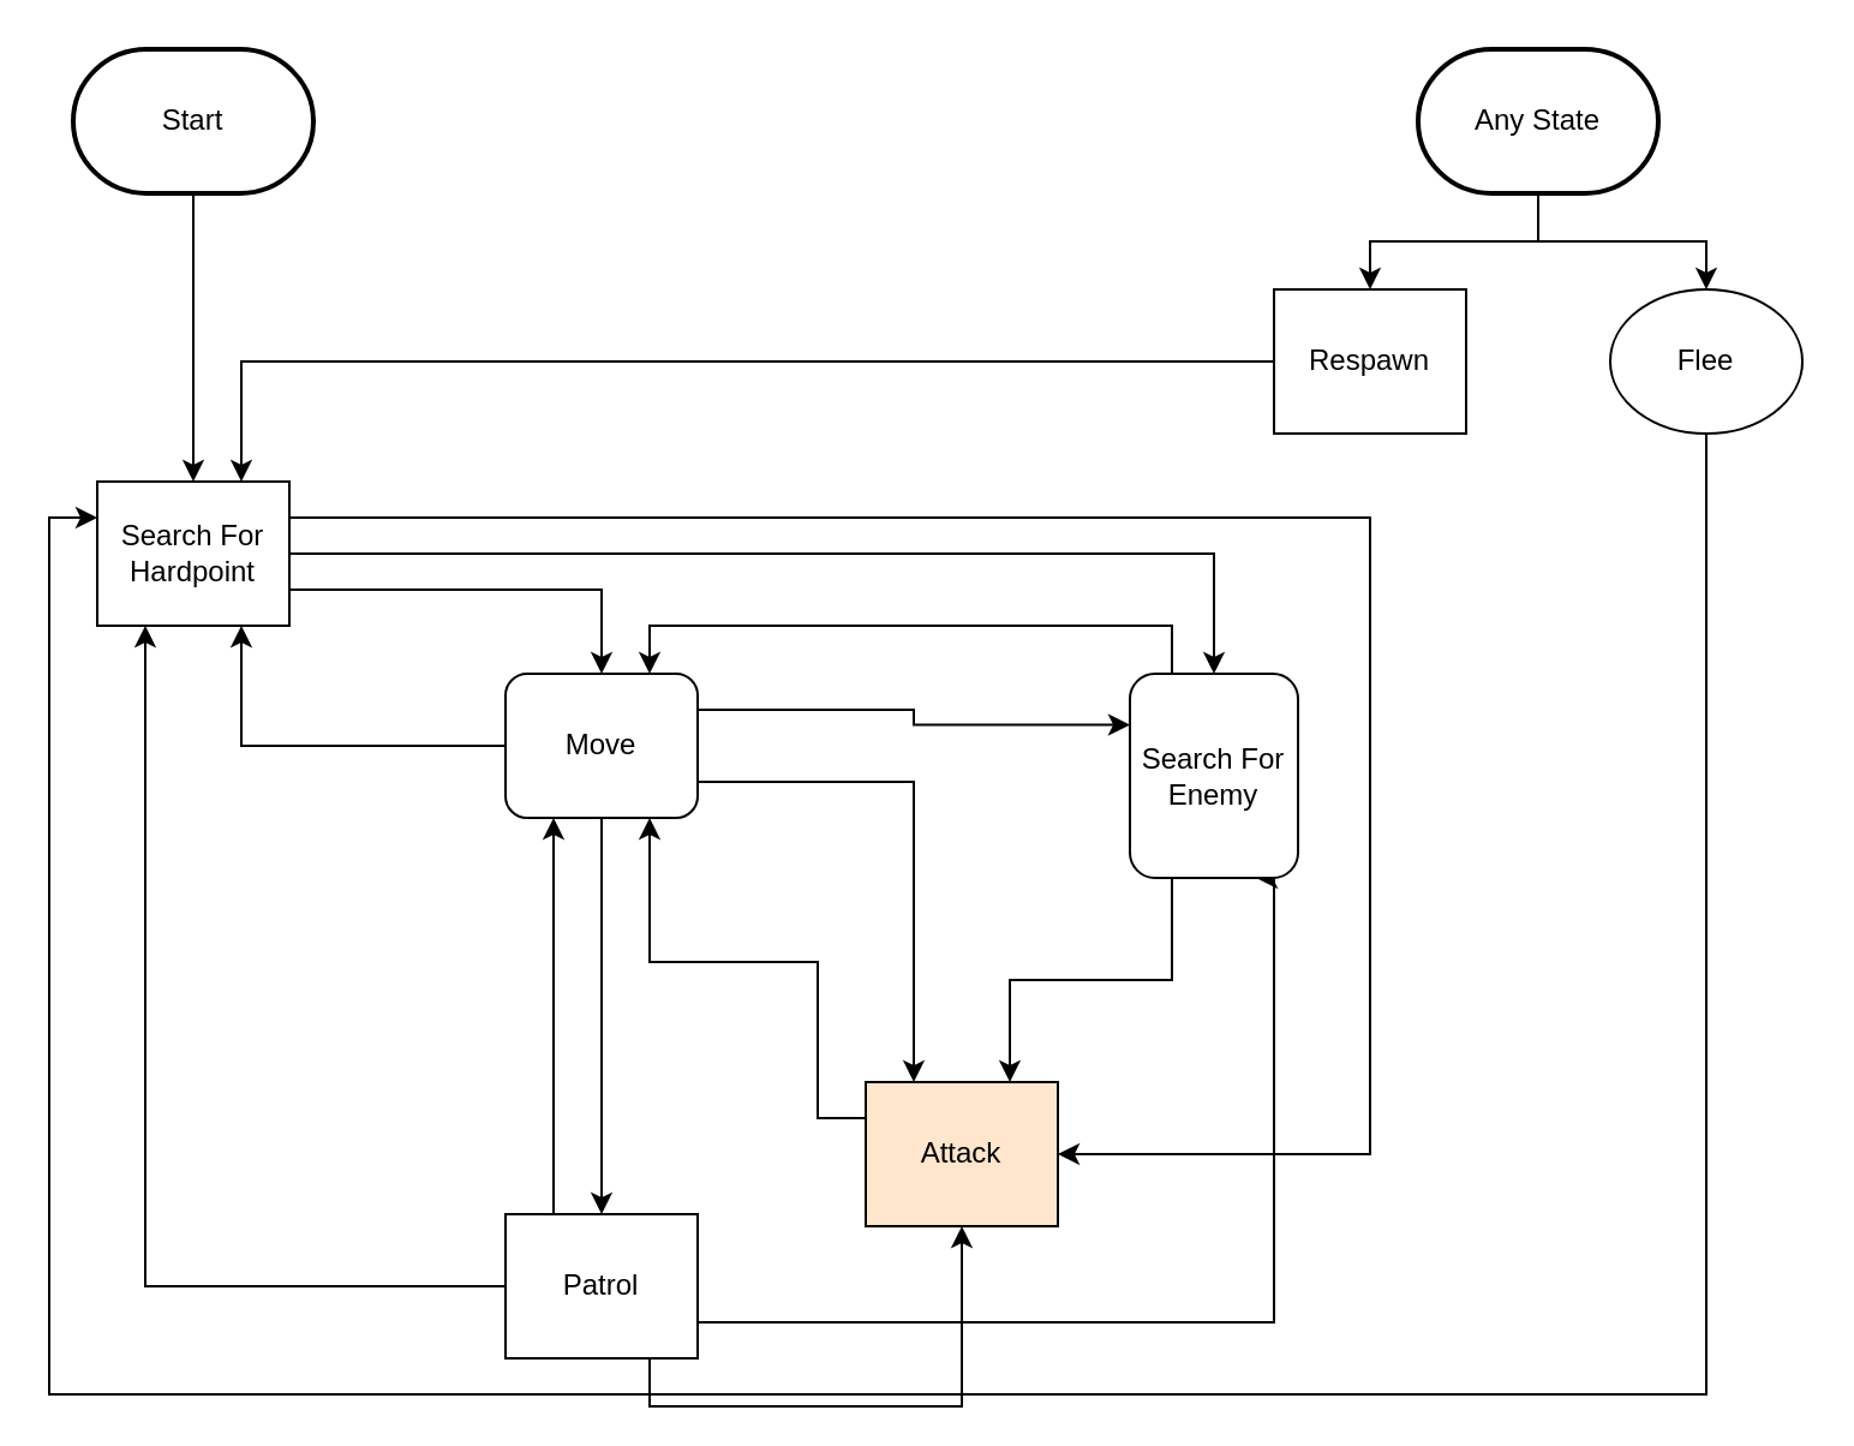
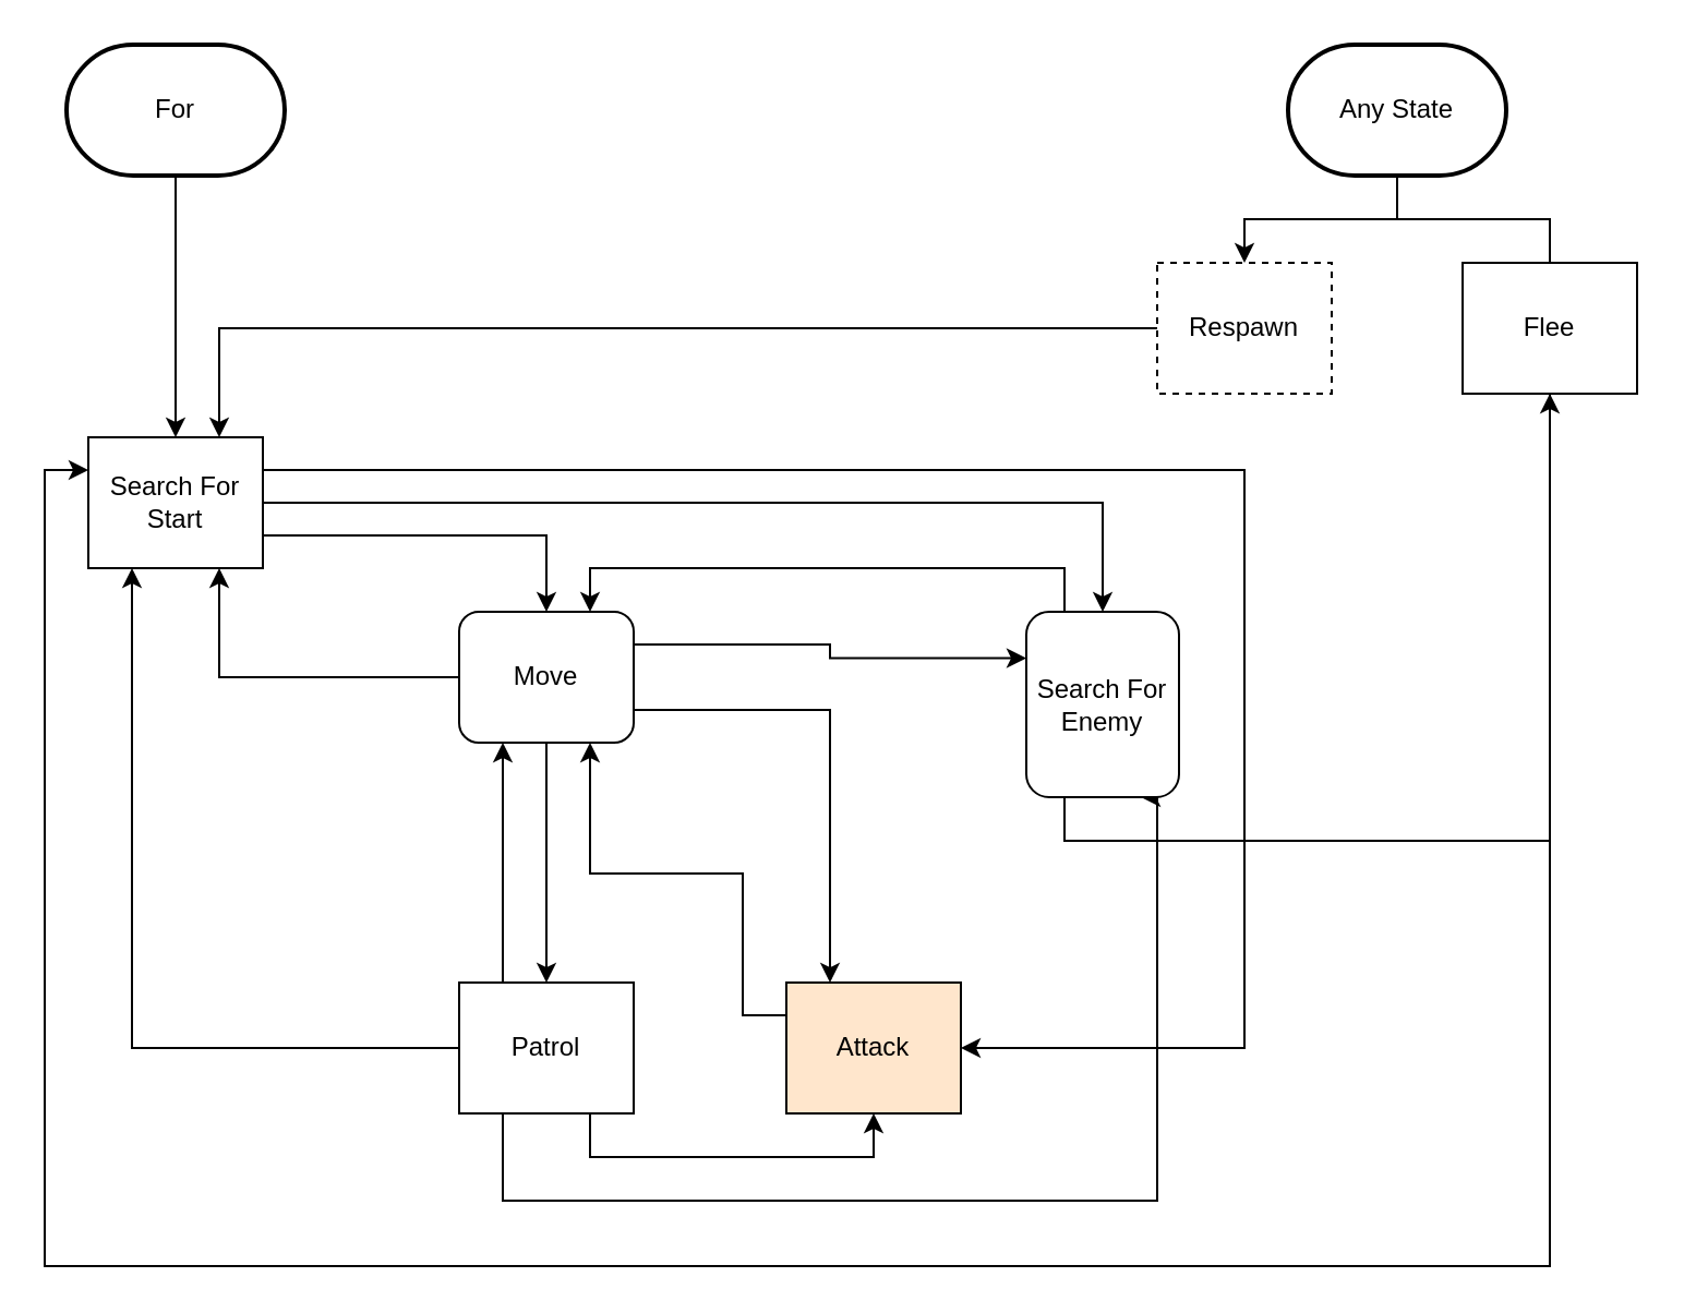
- <mxCell id="26" value="Start" style="strokeWidth=2;html=1;shape=mxgraph.flowchart.terminator;whiteSpace=wrap;" vertex="1" parent="1"><mxGeometry x="30" y="20" width="100" height="60" as="geometry" /></mxCell>
+ <mxCell id="26" value="For" style="strokeWidth=2;html=1;shape=mxgraph.flowchart.terminator;whiteSpace=wrap;" vertex="1" parent="1"><mxGeometry x="30" y="20" width="100" height="60" as="geometry" /></mxCell>
- <mxCell id="28" style="edgeStyle=orthogonalEdgeStyle;rounded=0;orthogonalLoop=1;jettySize=auto;html=1;exitX=0.5;exitY=1;exitDx=0;exitDy=0;exitPerimeter=0;" edge="1" parent="1" source="29" target="19"><mxGeometry relative="1" as="geometry" /></mxCell>
+ <mxCell id="28" style="edgeStyle=orthogonalEdgeStyle;rounded=0;orthogonalLoop=1;jettySize=auto;html=1;exitX=0.5;exitY=1;exitDx=0;exitDy=0;exitPerimeter=0;endArrow=none;" edge="1" parent="1" source="29" target="19"><mxGeometry relative="1" as="geometry" /></mxCell>
- <mxCell id="24" value="Respawn" style="rounded=0;whiteSpace=wrap;html=1;" vertex="1" parent="1"><mxGeometry x="530" y="120" width="80" height="60" as="geometry" /></mxCell>
+ <mxCell id="24" value="Respawn" style="rounded=0;whiteSpace=wrap;html=1;dashed=1;" vertex="1" parent="1"><mxGeometry x="530" y="120" width="80" height="60" as="geometry" /></mxCell>
- <mxCell id="19" value="Flee" style="ellipse;whiteSpace=wrap;html=1;" vertex="1" parent="1"><mxGeometry x="670" y="120" width="80" height="60" as="geometry" /></mxCell>
+ <mxCell id="19" value="Flee" style="rounded=0;whiteSpace=wrap;html=1;" vertex="1" parent="1"><mxGeometry x="670" y="120" width="80" height="60" as="geometry" /></mxCell>
- <mxCell id="10" value="Search For Hardpoint" style="rounded=0;whiteSpace=wrap;html=1;" vertex="1" parent="1"><mxGeometry x="40" y="200" width="80" height="60" as="geometry" /></mxCell>
+ <mxCell id="10" value="Search For Start" style="rounded=0;whiteSpace=wrap;html=1;" vertex="1" parent="1"><mxGeometry x="40" y="200" width="80" height="60" as="geometry" /></mxCell>
- <mxCell id="21" style="edgeStyle=orthogonalEdgeStyle;rounded=0;orthogonalLoop=1;jettySize=auto;html=1;exitX=0.25;exitY=1;exitDx=0;exitDy=0;entryX=0.75;entryY=0;entryDx=0;entryDy=0;" edge="1" parent="1" source="22" target="17"><mxGeometry relative="1" as="geometry" /></mxCell>
+ <mxCell id="21" style="edgeStyle=orthogonalEdgeStyle;rounded=0;orthogonalLoop=1;jettySize=auto;html=1;exitX=0.25;exitY=1;exitDx=0;exitDy=0;" edge="1" parent="1" source="22" target="19"><mxGeometry relative="1" as="geometry" /></mxCell>
- <mxCell id="15" value="Patrol" style="rounded=0;whiteSpace=wrap;html=1;" vertex="1" parent="1"><mxGeometry x="210" y="505" width="80" height="60" as="geometry" /></mxCell>
+ <mxCell id="15" value="Patrol" style="rounded=0;whiteSpace=wrap;html=1;" vertex="1" parent="1"><mxGeometry x="210" y="450" width="80" height="60" as="geometry" /></mxCell>
